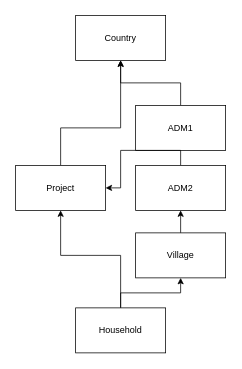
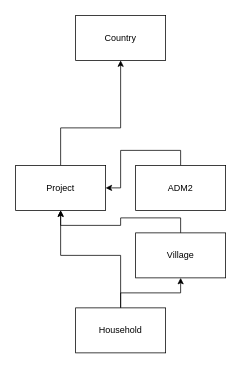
- <mxCell id="3" style="edgeStyle=orthogonalEdgeStyle;rounded=0;orthogonalLoop=1;jettySize=auto;html=1;exitX=0.5;exitY=0;exitDx=0;exitDy=0;entryX=0.5;entryY=1;entryDx=0;entryDy=0;" edge="1" parent="1" source="4" target="2"><mxGeometry relative="1" as="geometry" /></mxCell>
- <mxCell id="4" value="ADM1" style="rounded=0;whiteSpace=wrap;html=1;" vertex="1" parent="1"><mxGeometry x="180" y="140" width="120" height="60" as="geometry" /></mxCell>
- <mxCell id="7" style="edgeStyle=orthogonalEdgeStyle;rounded=0;orthogonalLoop=1;jettySize=auto;html=1;exitX=0.5;exitY=0;exitDx=0;exitDy=0;entryX=0.5;entryY=1;entryDx=0;entryDy=0;" edge="1" parent="1" source="8" target="6"><mxGeometry relative="1" as="geometry" /></mxCell>
+ <mxCell id="7" style="edgeStyle=orthogonalEdgeStyle;rounded=0;orthogonalLoop=1;jettySize=auto;html=1;exitX=0.5;exitY=0;exitDx=0;exitDy=0;" edge="1" parent="1" source="8" target="10"><mxGeometry relative="1" as="geometry" /></mxCell>
